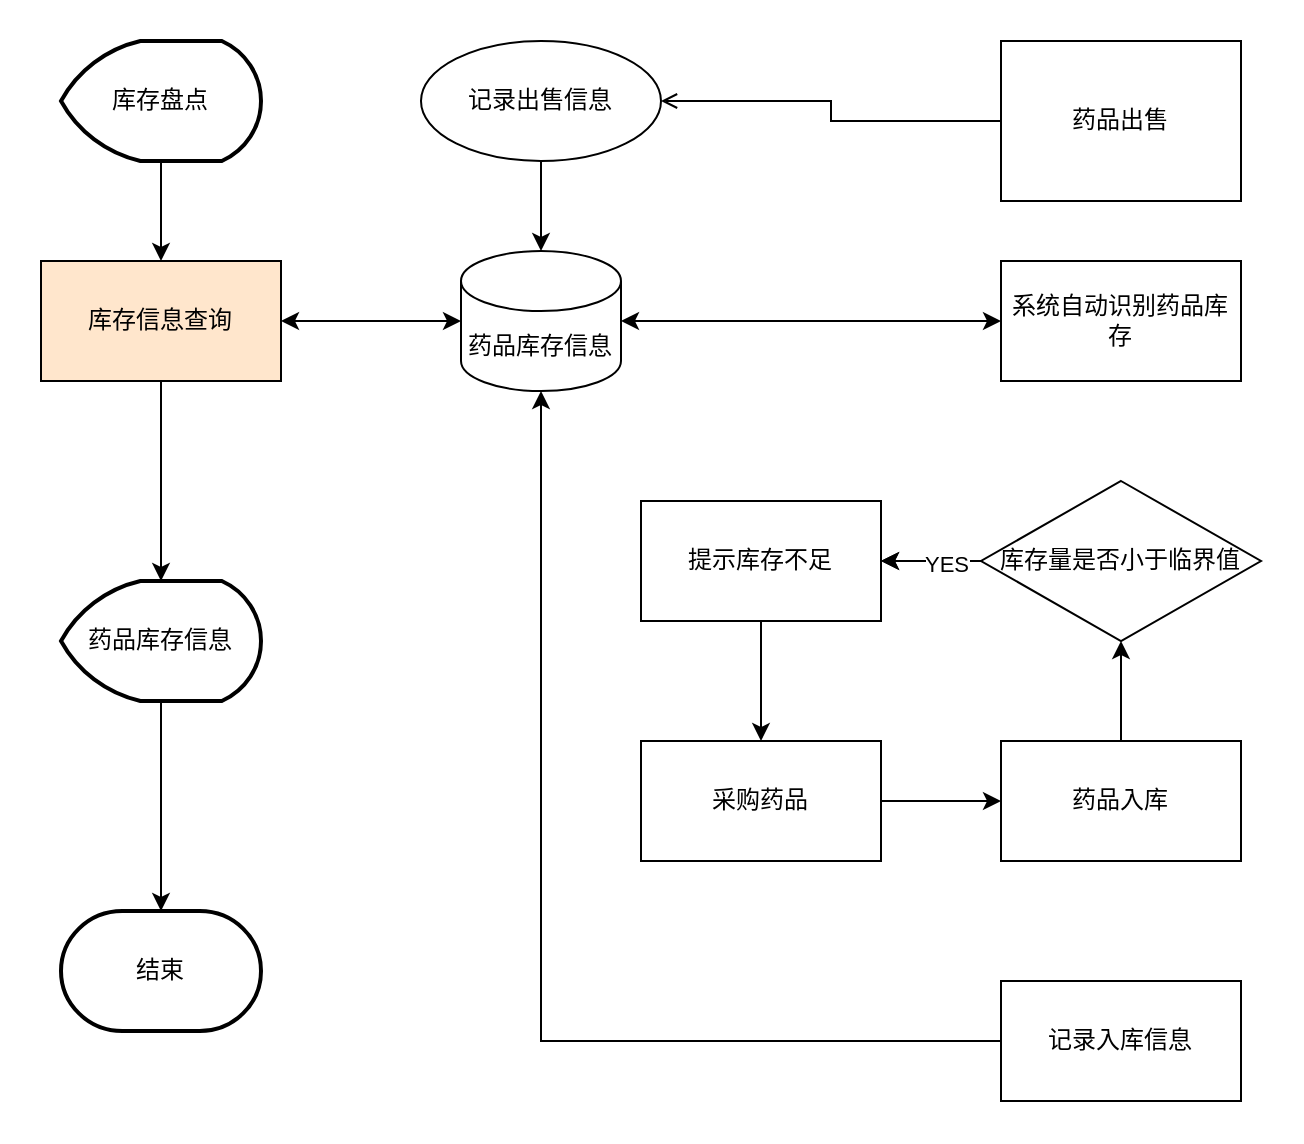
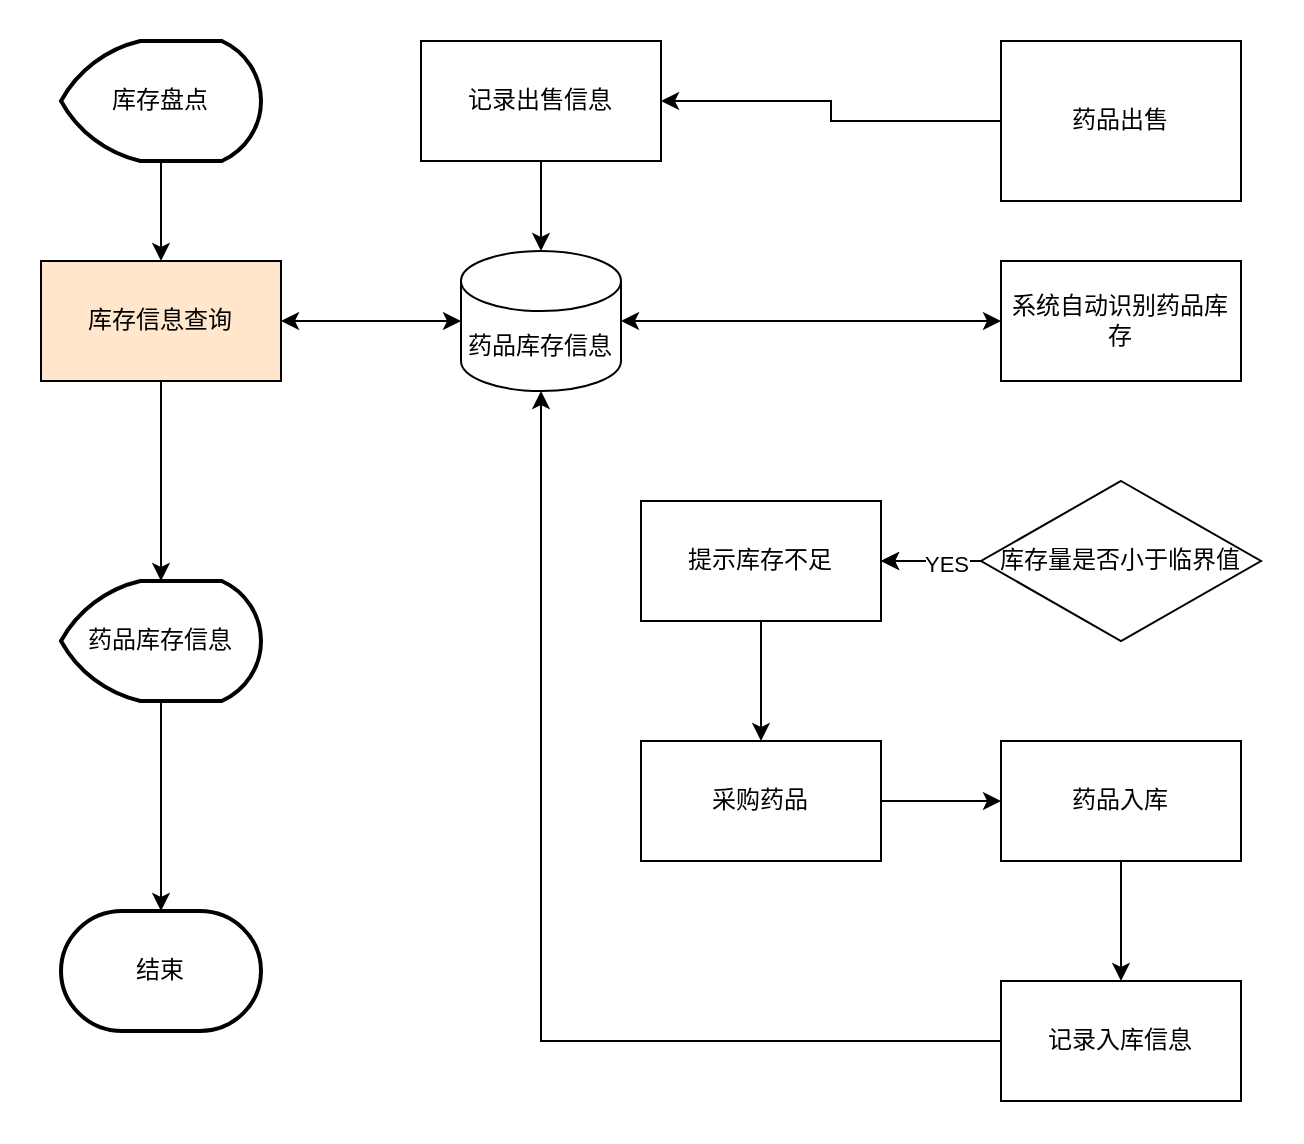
- <mxCell id="26" value="记录出售信息" style="ellipse;whiteSpace=wrap;html=1;" parent="1" vertex="1"><mxGeometry x="210" y="20" width="120" height="60" as="geometry" /></mxCell>
+ <mxCell id="26" value="记录出售信息" style="rounded=0;whiteSpace=wrap;html=1;" parent="1" vertex="1"><mxGeometry x="210" y="20" width="120" height="60" as="geometry" /></mxCell>
- <mxCell id="23" style="edgeStyle=orthogonalEdgeStyle;rounded=0;orthogonalLoop=1;jettySize=auto;html=1;endArrow=open;" parent="1" source="24" target="26" edge="1"><mxGeometry relative="1" as="geometry" /></mxCell>
+ <mxCell id="23" style="edgeStyle=orthogonalEdgeStyle;rounded=0;orthogonalLoop=1;jettySize=auto;html=1;" parent="1" source="24" target="26" edge="1"><mxGeometry relative="1" as="geometry" /></mxCell>
- <mxCell id="21" style="edgeStyle=orthogonalEdgeStyle;rounded=0;orthogonalLoop=1;jettySize=auto;html=1;" parent="1" source="22" target="11" edge="1"><mxGeometry relative="1" as="geometry" /></mxCell>
+ <mxCell id="21" style="edgeStyle=orthogonalEdgeStyle;rounded=0;orthogonalLoop=1;jettySize=auto;html=1;" parent="1" source="22" target="28" edge="1"><mxGeometry relative="1" as="geometry" /></mxCell>
